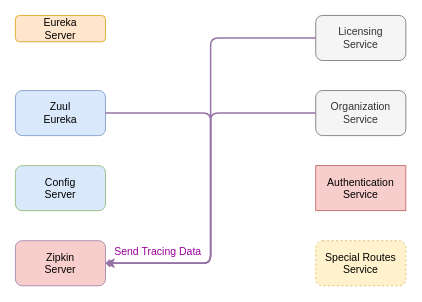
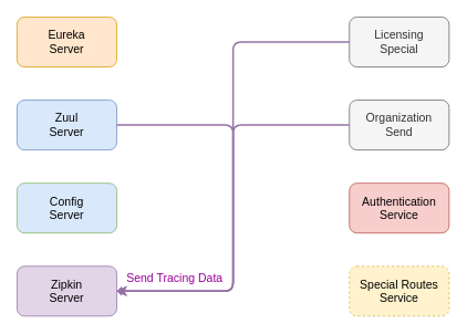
- <mxCell id="2" value="&lt;font style=&quot;font-size: 14px&quot;&gt;Eureka&lt;br&gt;Server&lt;/font&gt;&lt;br&gt;" style="rounded=1;whiteSpace=wrap;html=1;fillColor=#ffe6cc;strokeColor=#d79b00;" parent="1" vertex="1"><mxGeometry x="20" y="20" width="120" height="35" as="geometry" /></mxCell>
+ <mxCell id="2" value="&lt;font style=&quot;font-size: 14px&quot;&gt;Eureka&lt;br&gt;Server&lt;/font&gt;&lt;br&gt;" style="rounded=1;whiteSpace=wrap;html=1;fillColor=#ffe6cc;strokeColor=#d79b00;" parent="1" vertex="1"><mxGeometry x="20" y="20" width="120" height="60" as="geometry" /></mxCell>
- <mxCell id="6" value="&lt;font style=&quot;font-size: 14px&quot;&gt;Licensing&lt;br&gt;Service&lt;/font&gt;&lt;br&gt;" style="rounded=1;whiteSpace=wrap;html=1;fillColor=#f5f5f5;strokeColor=#666666;fontColor=#333333;" parent="1" vertex="1"><mxGeometry x="420" y="20" width="120" height="60" as="geometry" /></mxCell>
+ <mxCell id="6" value="&lt;font style=&quot;font-size: 14px&quot;&gt;Licensing&lt;br&gt;Special&lt;/font&gt;&lt;br&gt;" style="rounded=1;whiteSpace=wrap;html=1;fillColor=#f5f5f5;strokeColor=#666666;fontColor=#333333;" parent="1" vertex="1"><mxGeometry x="420" y="20" width="120" height="60" as="geometry" /></mxCell>
- <mxCell id="3" value="&lt;span style=&quot;font-size: 14px&quot;&gt;Zuul&lt;br&gt;Eureka&lt;br&gt;&lt;/span&gt;" style="rounded=1;whiteSpace=wrap;html=1;fillColor=#dae8fc;strokeColor=#6c8ebf;" parent="1" vertex="1"><mxGeometry x="20" y="120" width="120" height="60" as="geometry" /></mxCell>
+ <mxCell id="3" value="&lt;span style=&quot;font-size: 14px&quot;&gt;Zuul&lt;br&gt;Server&lt;br&gt;&lt;/span&gt;" style="rounded=1;whiteSpace=wrap;html=1;fillColor=#dae8fc;strokeColor=#6c8ebf;" parent="1" vertex="1"><mxGeometry x="20" y="120" width="120" height="60" as="geometry" /></mxCell>
- <mxCell id="7" value="&lt;span style=&quot;font-size: 14px&quot;&gt;Organization&lt;br&gt;Service&lt;br&gt;&lt;/span&gt;" style="rounded=1;whiteSpace=wrap;html=1;fillColor=#f5f5f5;strokeColor=#666666;fontColor=#333333;" parent="1" vertex="1"><mxGeometry x="420" y="120" width="120" height="60" as="geometry" /></mxCell>
+ <mxCell id="7" value="&lt;span style=&quot;font-size: 14px&quot;&gt;Organization&lt;br&gt;Send&lt;br&gt;&lt;/span&gt;" style="rounded=1;whiteSpace=wrap;html=1;fillColor=#f5f5f5;strokeColor=#666666;fontColor=#333333;" parent="1" vertex="1"><mxGeometry x="420" y="120" width="120" height="60" as="geometry" /></mxCell>
- <mxCell id="8" value="&lt;span style=&quot;font-size: 14px&quot;&gt;Authentication&lt;br&gt;Service&lt;br&gt;&lt;/span&gt;" style="whiteSpace=wrap;html=1;fillColor=#f8cecc;strokeColor=#b85450;rounded=0;" parent="1" vertex="1"><mxGeometry x="420" y="220" width="120" height="60" as="geometry" /></mxCell>
+ <mxCell id="8" value="&lt;span style=&quot;font-size: 14px&quot;&gt;Authentication&lt;br&gt;Service&lt;br&gt;&lt;/span&gt;" style="rounded=1;whiteSpace=wrap;html=1;fillColor=#f8cecc;strokeColor=#b85450;" parent="1" vertex="1"><mxGeometry x="420" y="220" width="120" height="60" as="geometry" /></mxCell>
- <mxCell id="5" value="&lt;span style=&quot;font-size: 14px&quot;&gt;Zipkin&lt;br&gt;Server&lt;br&gt;&lt;/span&gt;" style="rounded=1;whiteSpace=wrap;html=1;fillColor=#f8cecc;strokeColor=#9673a6;" parent="1" vertex="1"><mxGeometry x="20" y="320" width="120" height="60" as="geometry" /></mxCell>
+ <mxCell id="5" value="&lt;span style=&quot;font-size: 14px&quot;&gt;Zipkin&lt;br&gt;Server&lt;br&gt;&lt;/span&gt;" style="rounded=1;whiteSpace=wrap;html=1;fillColor=#e1d5e7;strokeColor=#9673a6;" parent="1" vertex="1"><mxGeometry x="20" y="320" width="120" height="60" as="geometry" /></mxCell>
